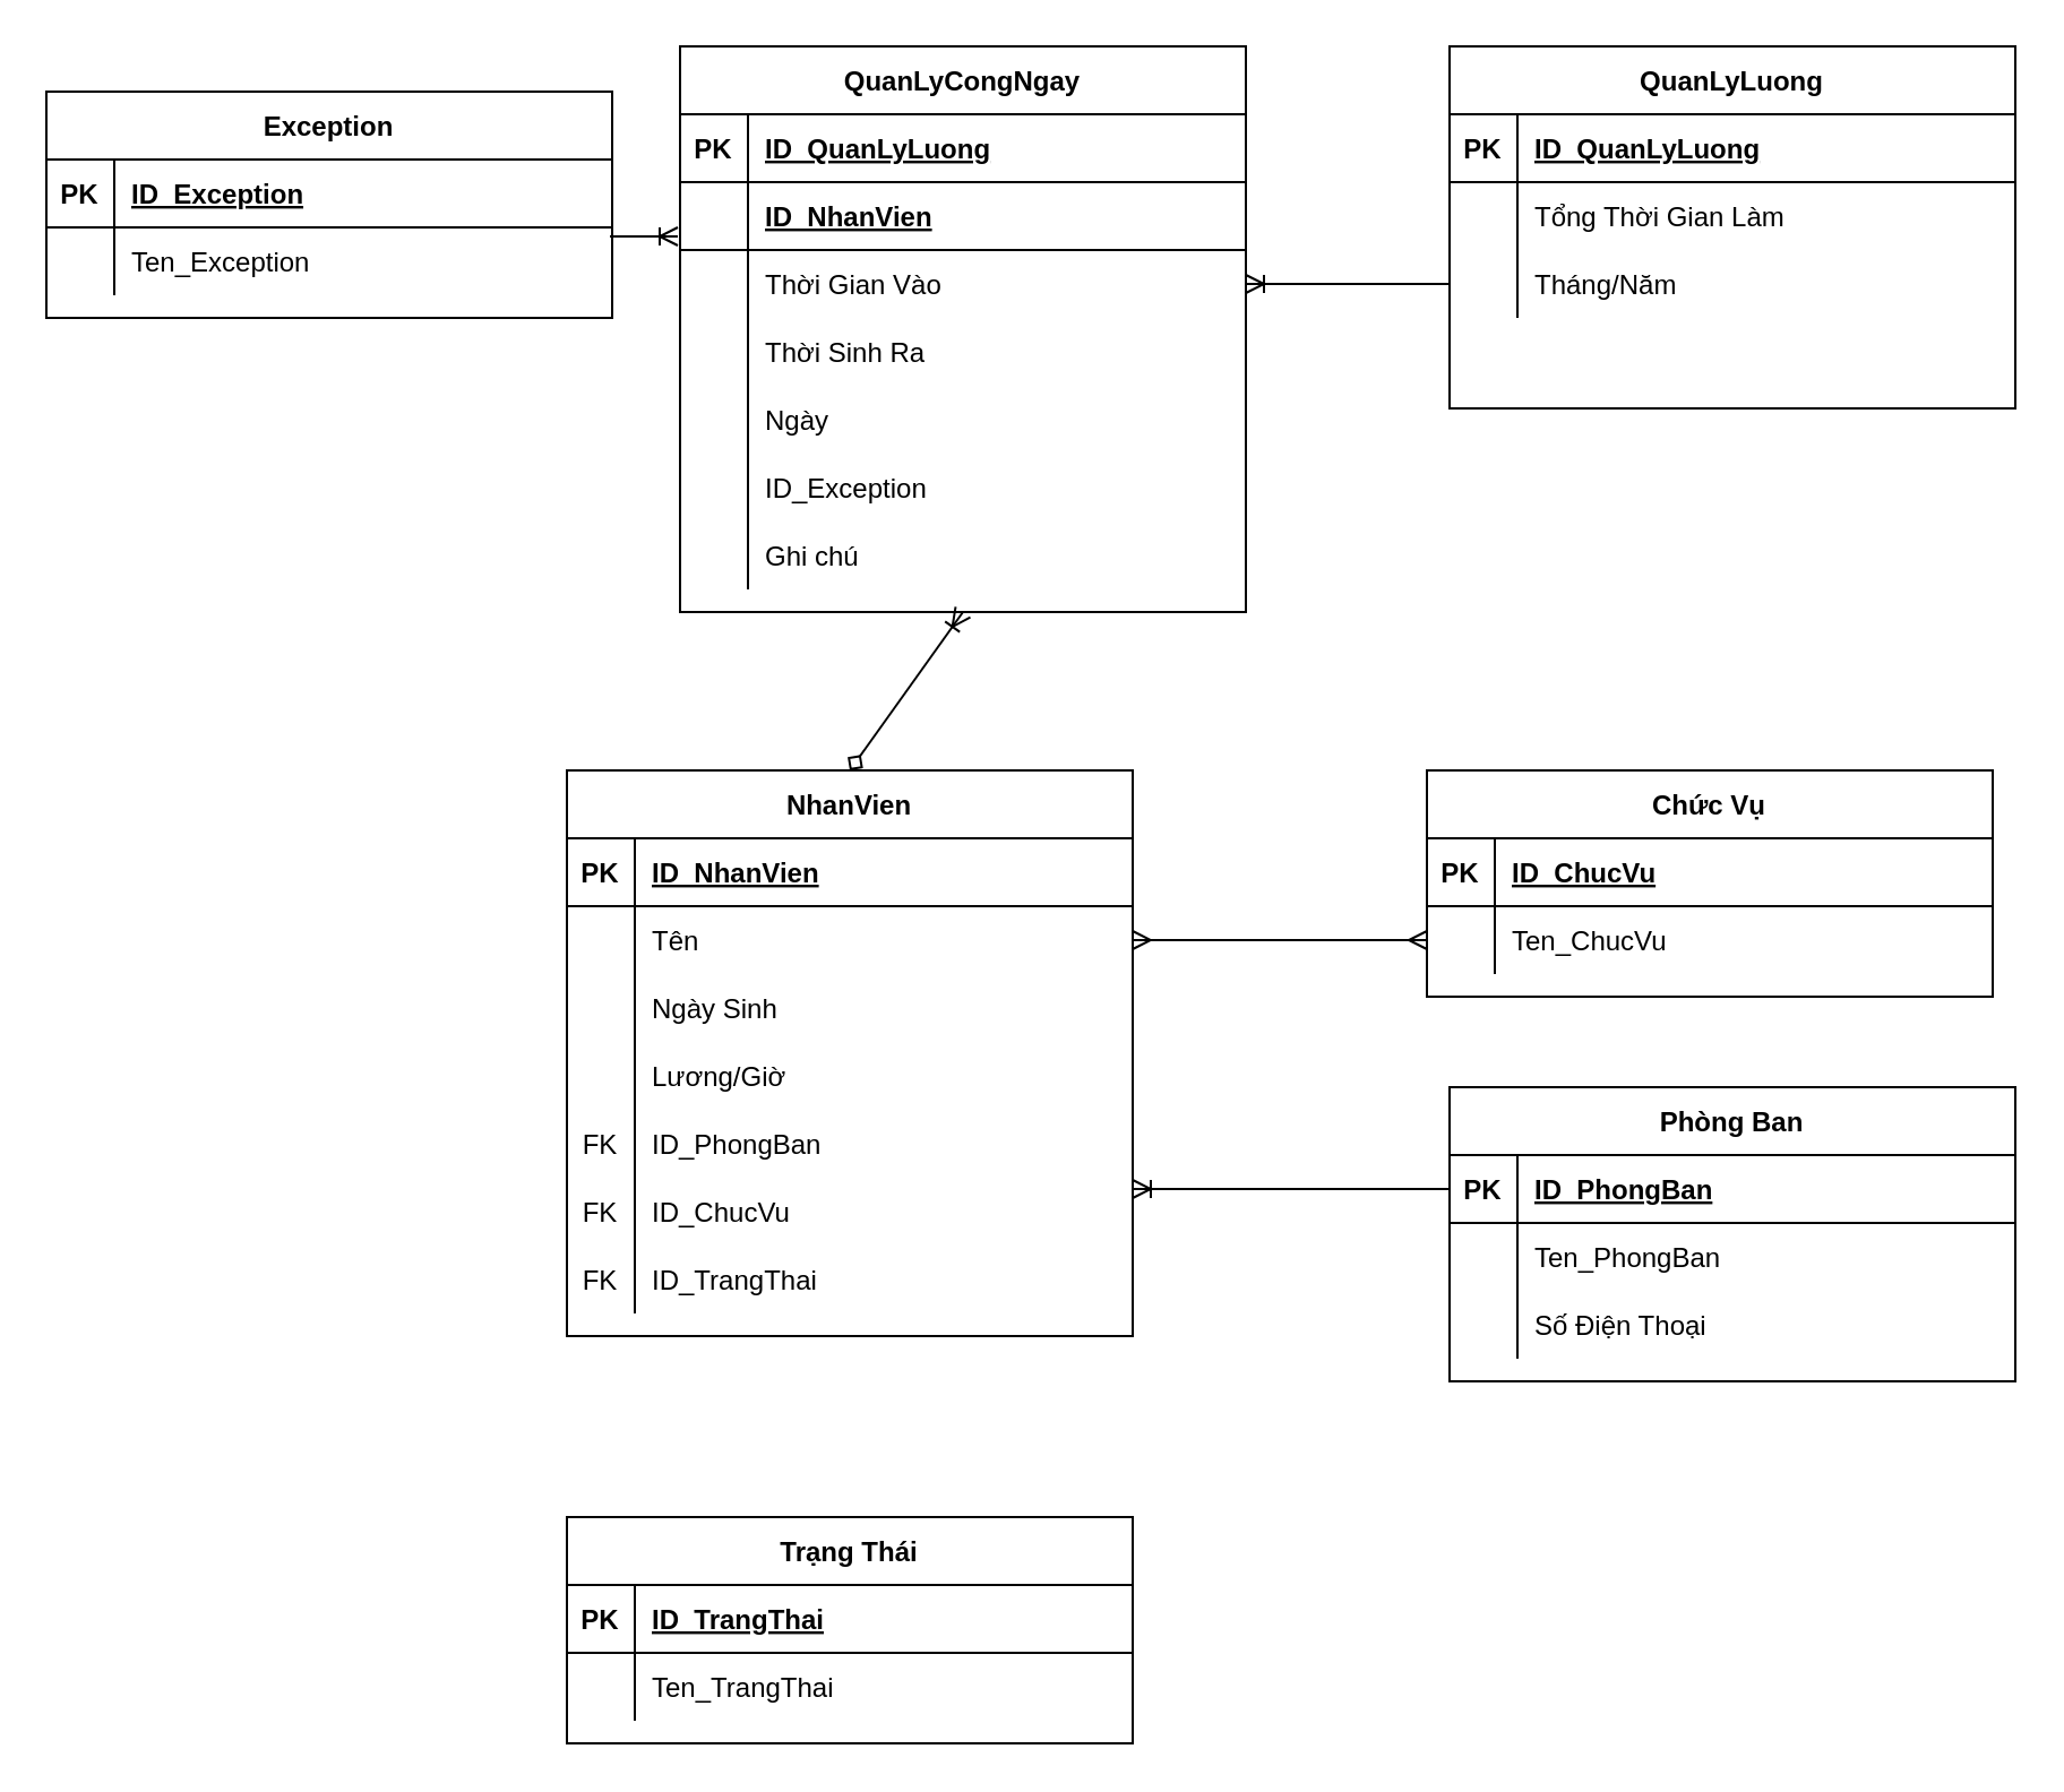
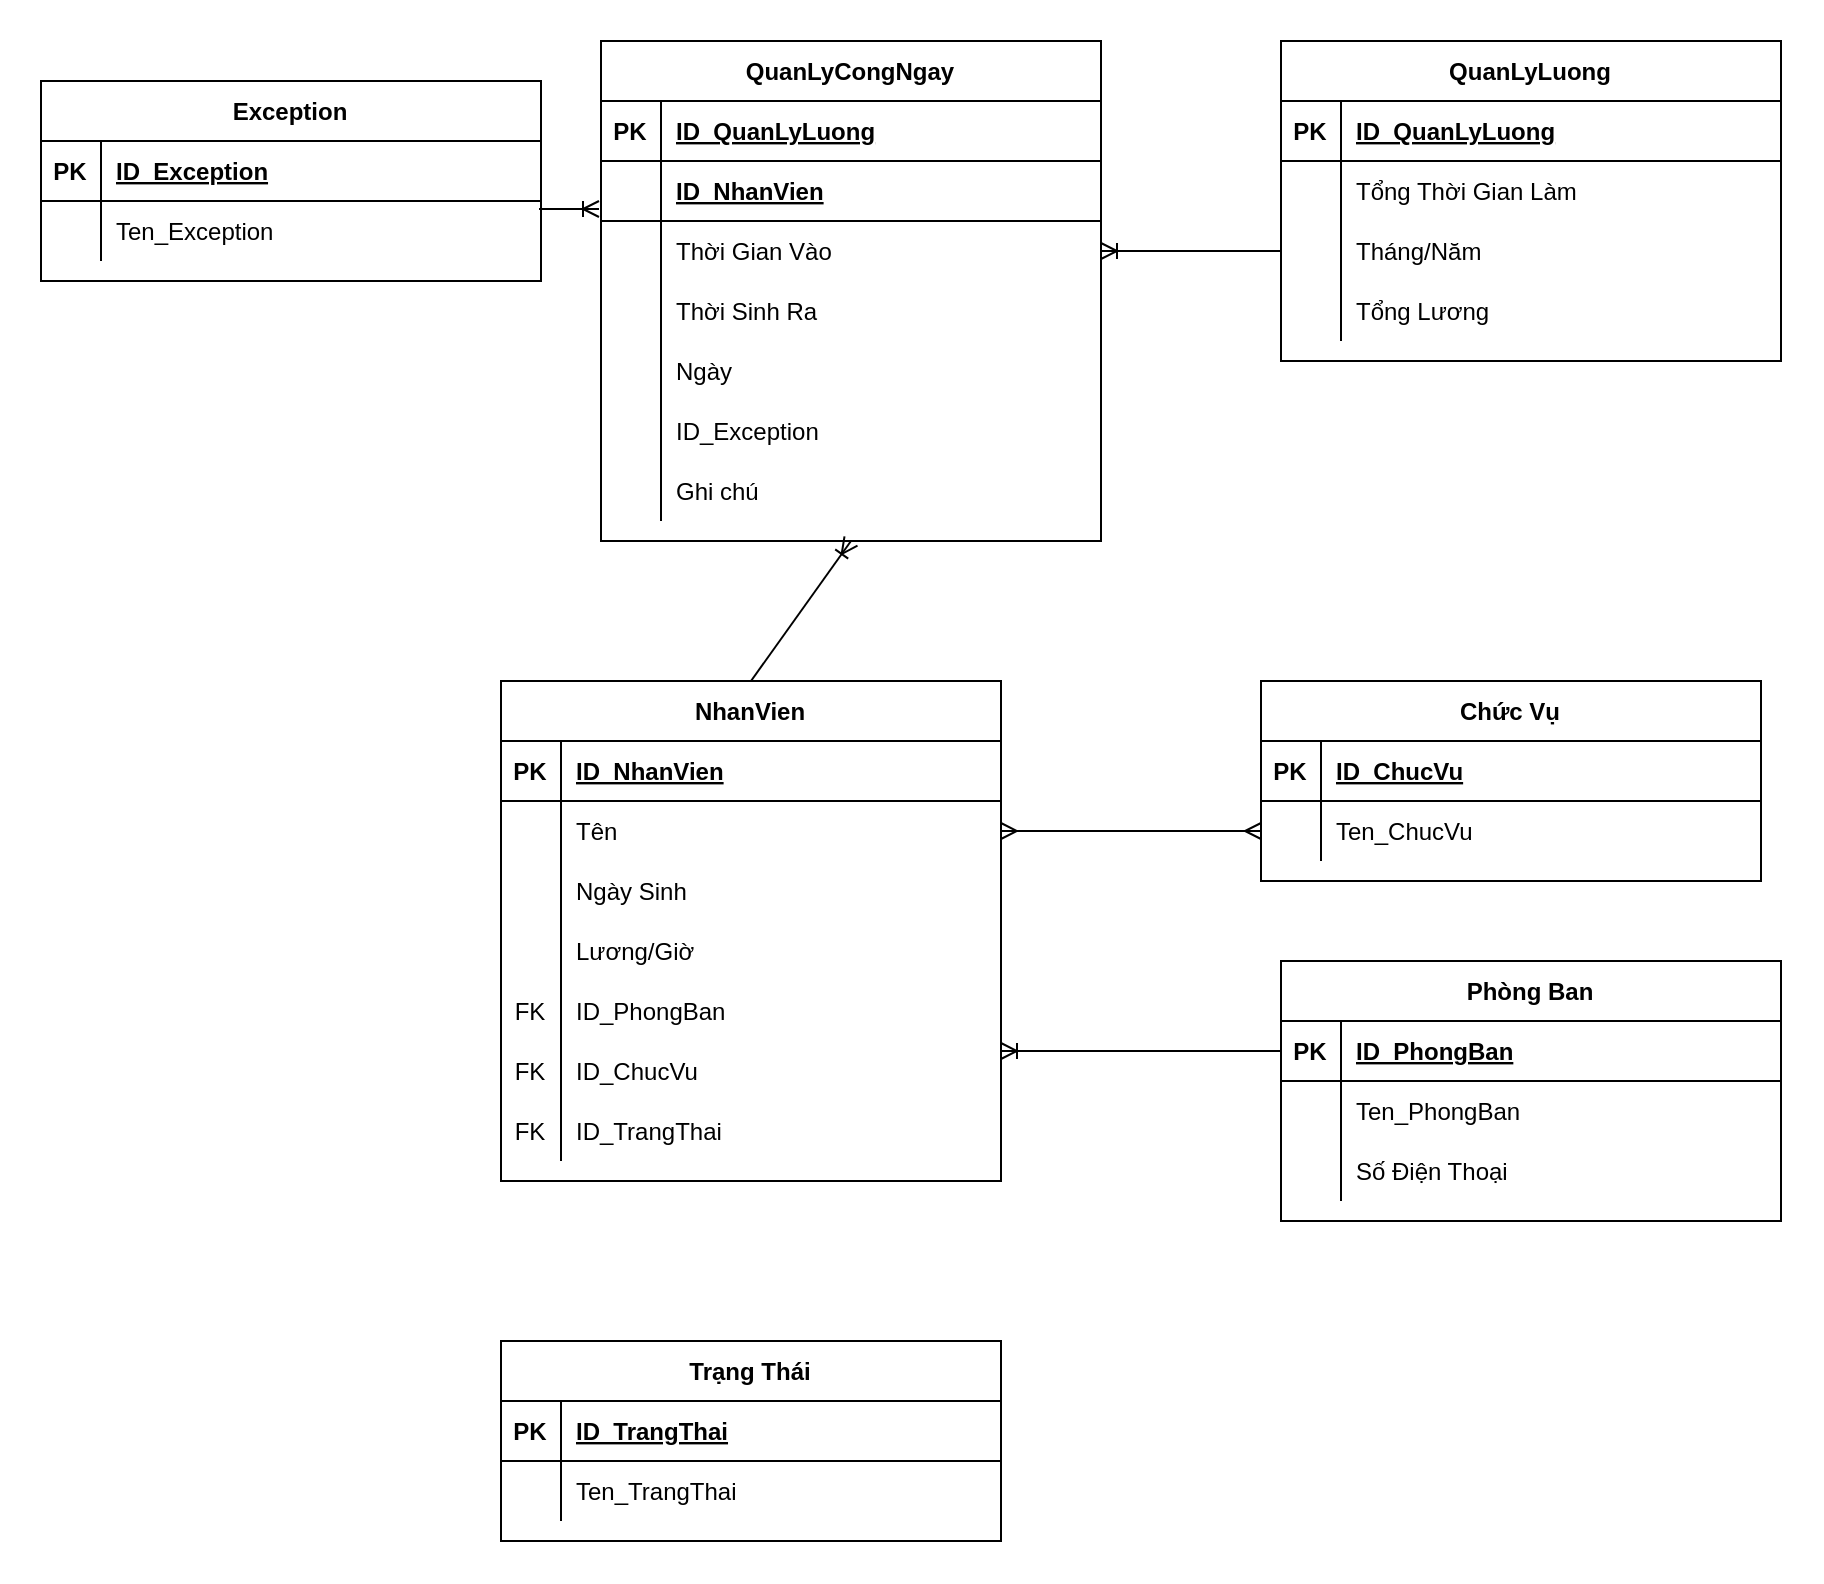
+ <mxCell id="84" value="Tổng Lương" style="shape=partialRectangle;overflow=hidden;connectable=0;fillColor=none;top=0;left=0;bottom=0;right=0;align=left;spacingLeft=6;" parent="82" vertex="1"><mxGeometry x="30" width="220" height="30" as="geometry"><mxRectangle width="220" height="30" as="alternateBounds" /></mxGeometry></mxCell>
- <mxCell id="94" value="" style="endArrow=diamond;html=1;rounded=0;entryX=0.5;entryY=0;entryDx=0;entryDy=0;exitX=0.5;exitY=1;exitDx=0;exitDy=0;endFill=0;startArrow=ERoneToMany;startFill=0;" parent="1" source="50" target="19" edge="1"><mxGeometry width="50" height="50" relative="1" as="geometry"><mxPoint x="510" y="445" as="sourcePoint" /><mxPoint x="610" y="445" as="targetPoint" /></mxGeometry></mxCell>
+ <mxCell id="94" value="" style="endArrow=none;html=1;rounded=0;entryX=0.5;entryY=0;entryDx=0;entryDy=0;exitX=0.5;exitY=1;exitDx=0;exitDy=0;endFill=0;startArrow=ERoneToMany;startFill=0;" parent="1" source="50" target="19" edge="1"><mxGeometry width="50" height="50" relative="1" as="geometry"><mxPoint x="510" y="445" as="sourcePoint" /><mxPoint x="610" y="445" as="targetPoint" /></mxGeometry></mxCell>
